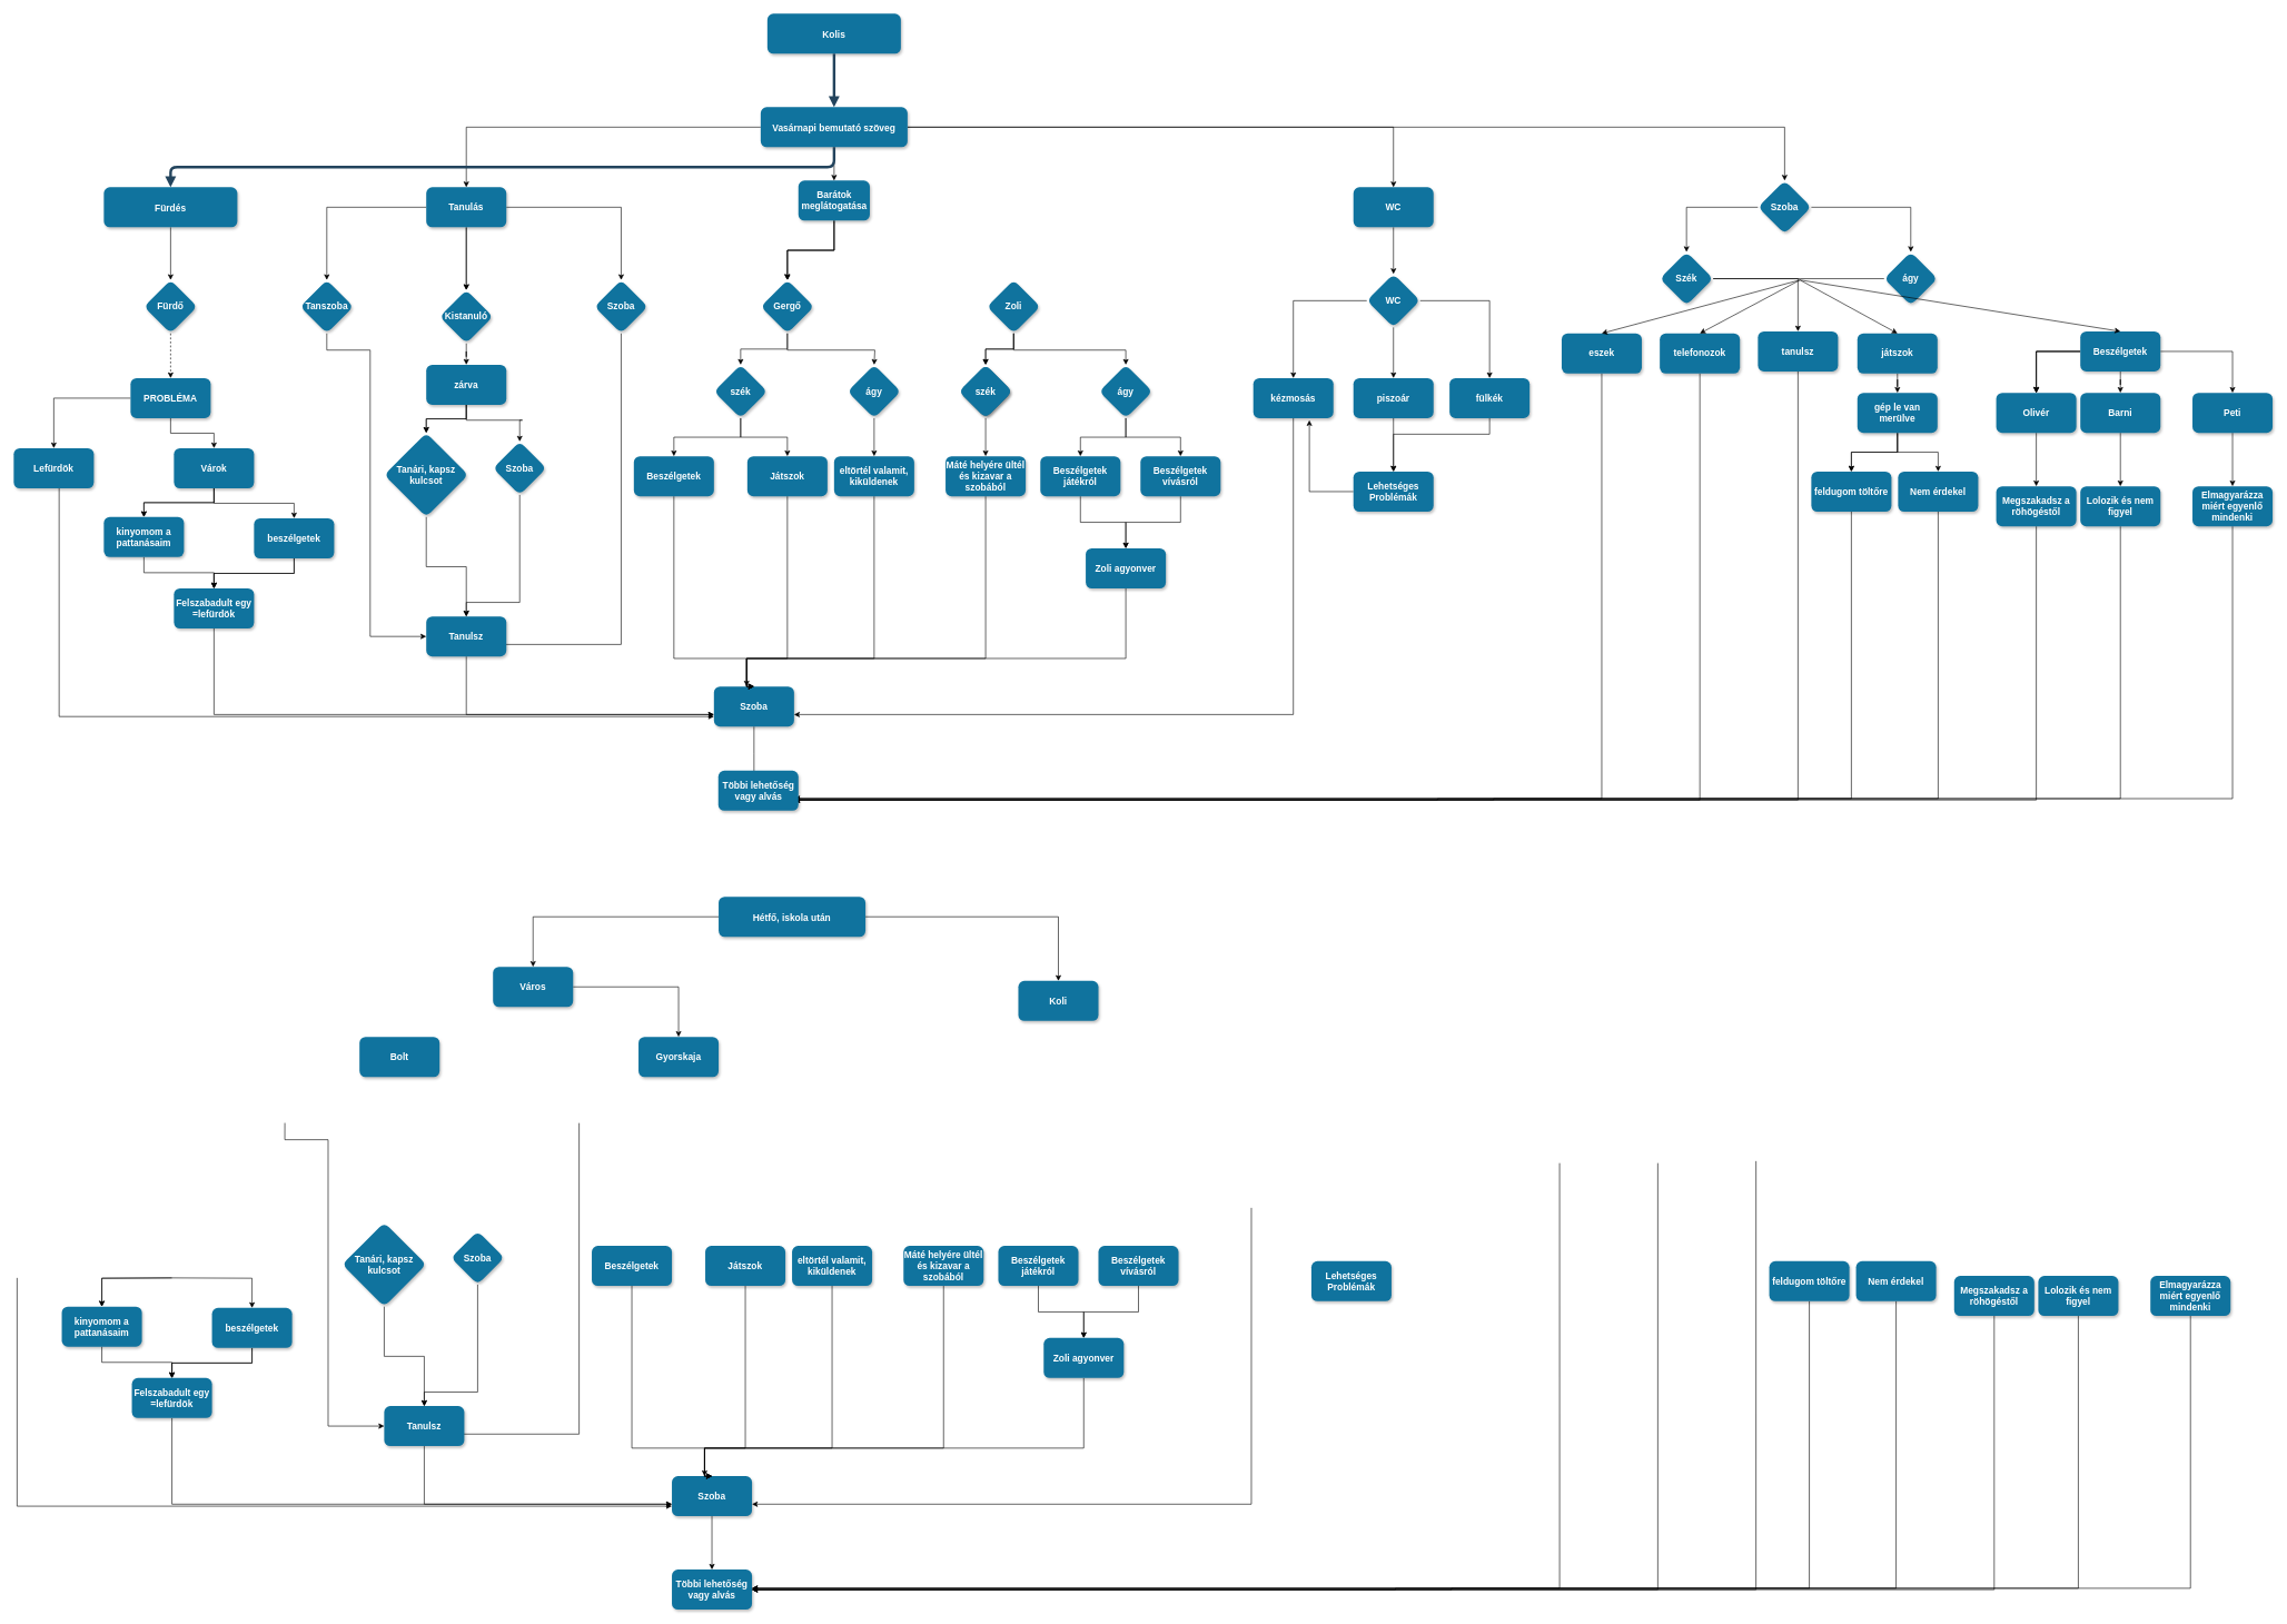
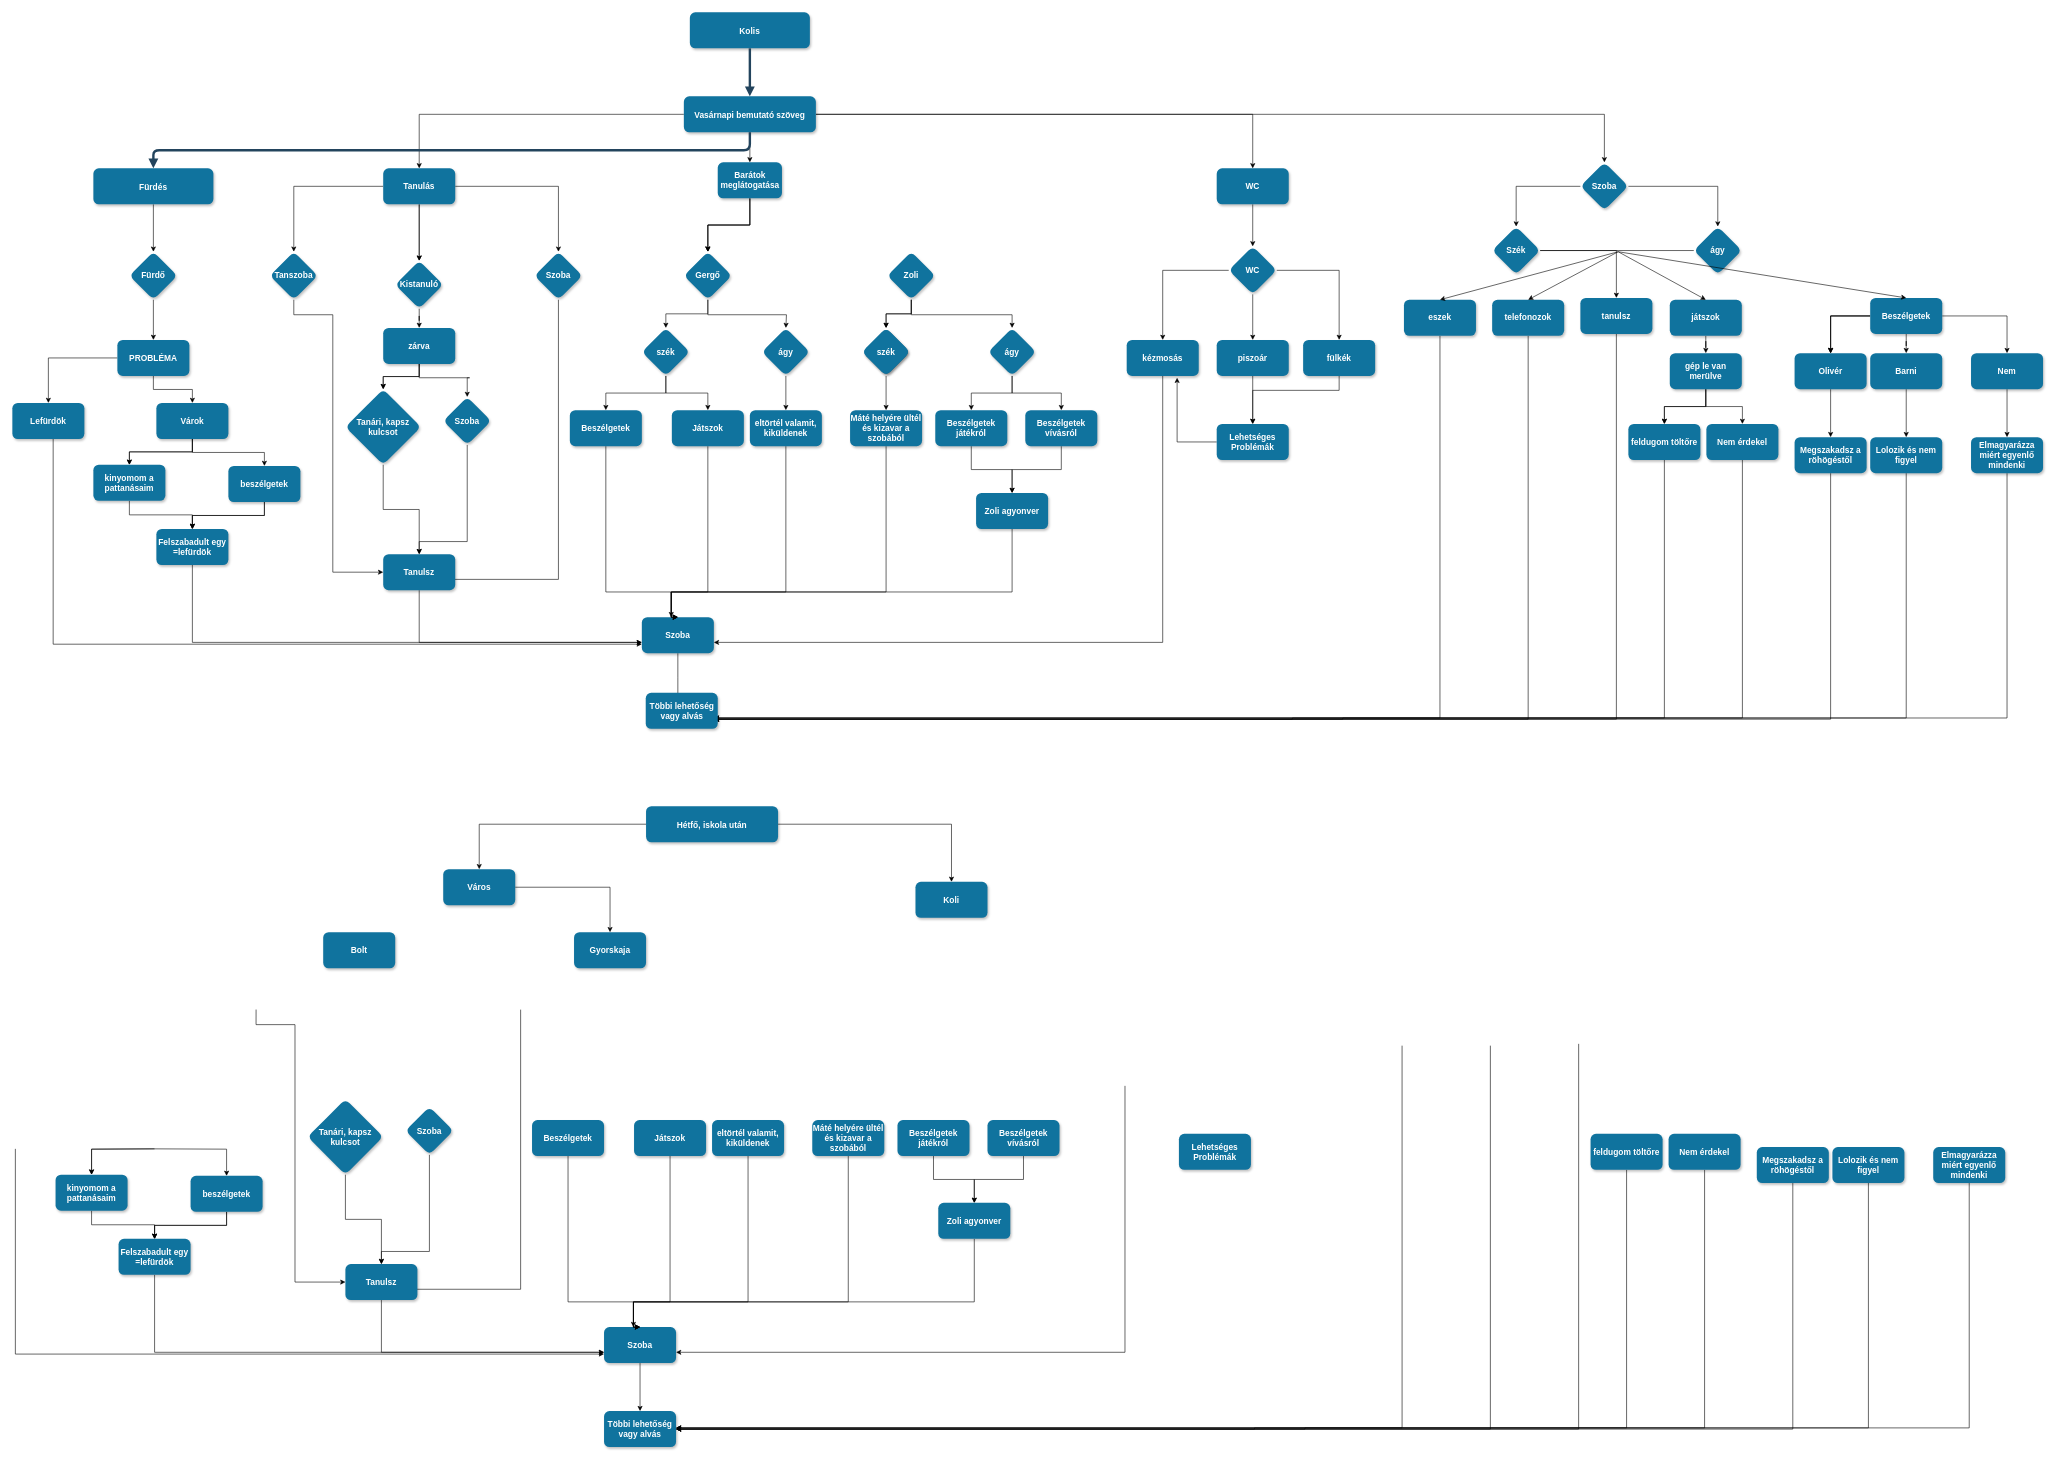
- <mxCell id="23" value="" style="edgeStyle=orthogonalEdgeStyle;rounded=0;orthogonalLoop=1;jettySize=auto;html=1;dashed=1;" edge="1" parent="1" source="24" target="47"><mxGeometry relative="1" as="geometry" /></mxCell>
+ <mxCell id="23" value="" style="edgeStyle=orthogonalEdgeStyle;rounded=0;orthogonalLoop=1;jettySize=auto;html=1;" edge="1" parent="1" source="24" target="47"><mxGeometry relative="1" as="geometry" /></mxCell>
- <mxCell id="145" value="Peti" style="whiteSpace=wrap;html=1;fontSize=14;fillColor=#10739E;strokeColor=none;fontColor=#FFFFFF;rounded=1;shadow=1;gradientColor=none;fontStyle=1;" vertex="1" parent="1"><mxGeometry x="3284" y="588" width="120" height="60" as="geometry" /></mxCell>
+ <mxCell id="145" value="Nem" style="whiteSpace=wrap;html=1;fontSize=14;fillColor=#10739E;strokeColor=none;fontColor=#FFFFFF;rounded=1;shadow=1;gradientColor=none;fontStyle=1;" vertex="1" parent="1"><mxGeometry x="3284" y="588" width="120" height="60" as="geometry" /></mxCell>
